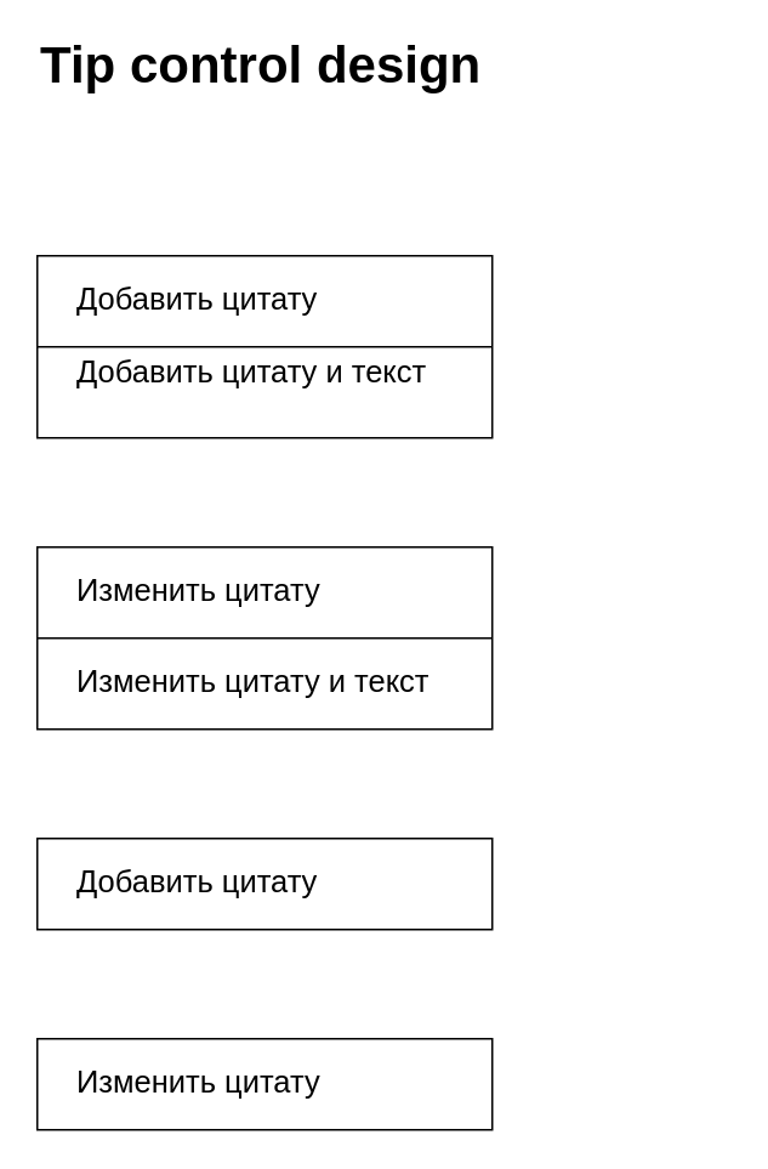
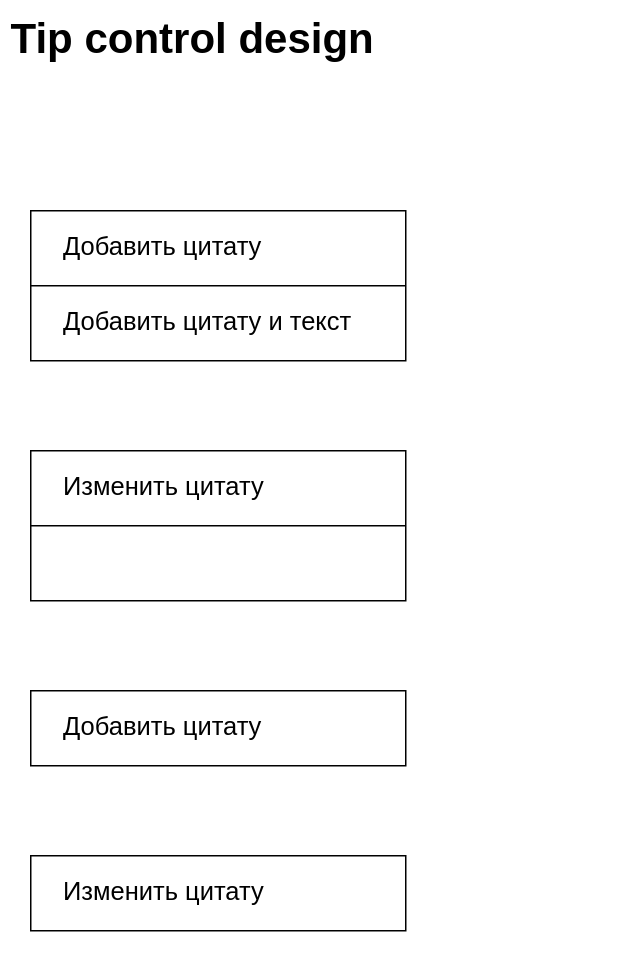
- <mxCell id="2" value="Tip control design" style="text;html=1;strokeColor=none;fillColor=none;align=left;verticalAlign=middle;whiteSpace=wrap;rounded=0;fontStyle=1;fontSize=28;" vertex="1" parent="1"><mxGeometry x="20" y="20" width="380" height="30" as="geometry" /></mxCell>
+ <mxCell id="2" value="Tip control design" style="text;html=1;strokeColor=none;fillColor=none;align=left;verticalAlign=middle;whiteSpace=wrap;rounded=0;fontStyle=1;fontSize=28;" vertex="1" parent="1"><mxGeometry x="5" y="10" width="380" height="30" as="geometry" /></mxCell>
- <mxCell id="5" value="Добавить цитату и текст" style="text;html=1;strokeColor=none;fillColor=none;align=left;verticalAlign=middle;whiteSpace=wrap;rounded=0;fontSize=17;" vertex="1" parent="1"><mxGeometry x="40" y="190" width="210" height="30" as="geometry" /></mxCell>
+ <mxCell id="5" value="Добавить цитату и текст" style="text;html=1;strokeColor=none;fillColor=none;align=left;verticalAlign=middle;whiteSpace=wrap;rounded=0;fontSize=17;" vertex="1" parent="1"><mxGeometry x="40" y="200" width="210" height="30" as="geometry" /></mxCell>
- <mxCell id="9" value="Изменить цитату и текст" style="text;html=1;strokeColor=none;fillColor=none;align=left;verticalAlign=middle;whiteSpace=wrap;rounded=0;fontSize=17;" vertex="1" parent="1"><mxGeometry x="40" y="360" width="210" height="30" as="geometry" /></mxCell>
